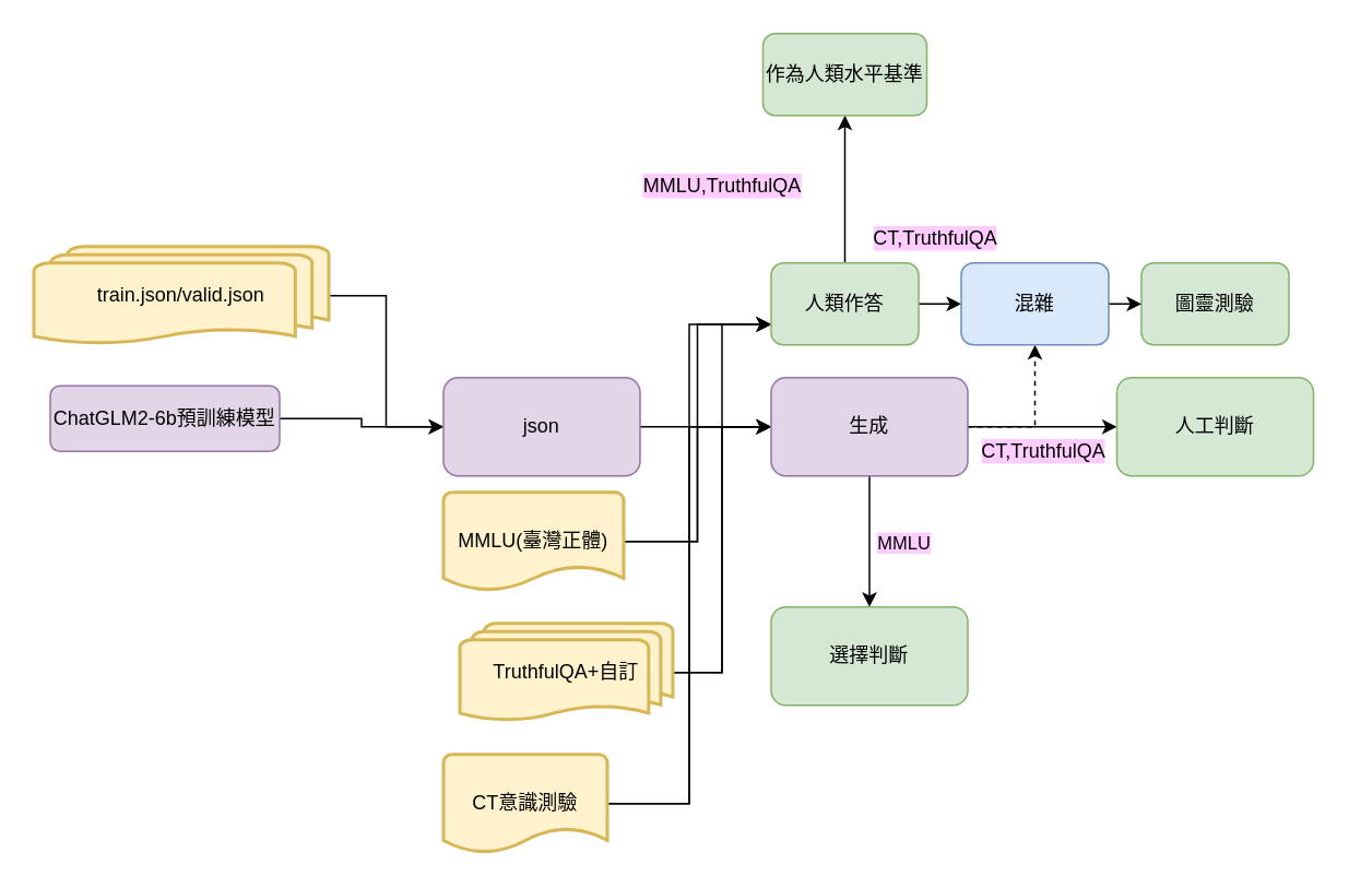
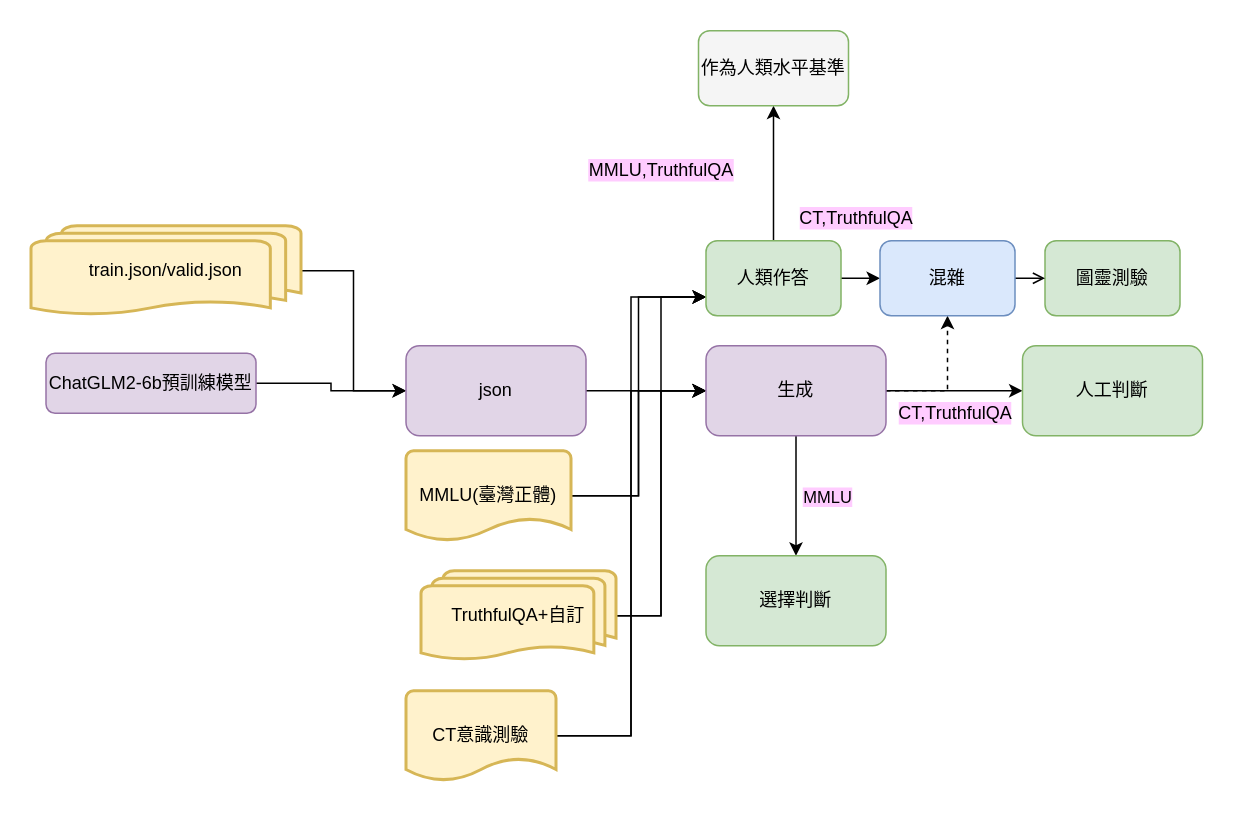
- <mxCell id="32" value="作為人類水平基準" style="rounded=1;whiteSpace=wrap;html=1;fillColor=#d5e8d4;strokeColor=#82b366;" vertex="1" parent="1"><mxGeometry x="465" y="20" width="100" height="50" as="geometry" /></mxCell>
+ <mxCell id="32" value="作為人類水平基準" style="rounded=1;whiteSpace=wrap;html=1;fillColor=#f5f5f5;strokeColor=#82b366;" vertex="1" parent="1"><mxGeometry x="465" y="20" width="100" height="50" as="geometry" /></mxCell>
- <mxCell id="29" style="edgeStyle=orthogonalEdgeStyle;rounded=0;orthogonalLoop=1;jettySize=auto;html=1;exitX=1;exitY=0.5;exitDx=0;exitDy=0;entryX=0;entryY=0.5;entryDx=0;entryDy=0;" edge="1" parent="1" source="30" target="28"><mxGeometry relative="1" as="geometry" /></mxCell>
+ <mxCell id="29" style="edgeStyle=orthogonalEdgeStyle;rounded=0;orthogonalLoop=1;jettySize=auto;html=1;exitX=1;exitY=0.5;exitDx=0;exitDy=0;entryX=0;entryY=0.5;entryDx=0;entryDy=0;endArrow=open;" edge="1" parent="1" source="30" target="28"><mxGeometry relative="1" as="geometry" /></mxCell>
